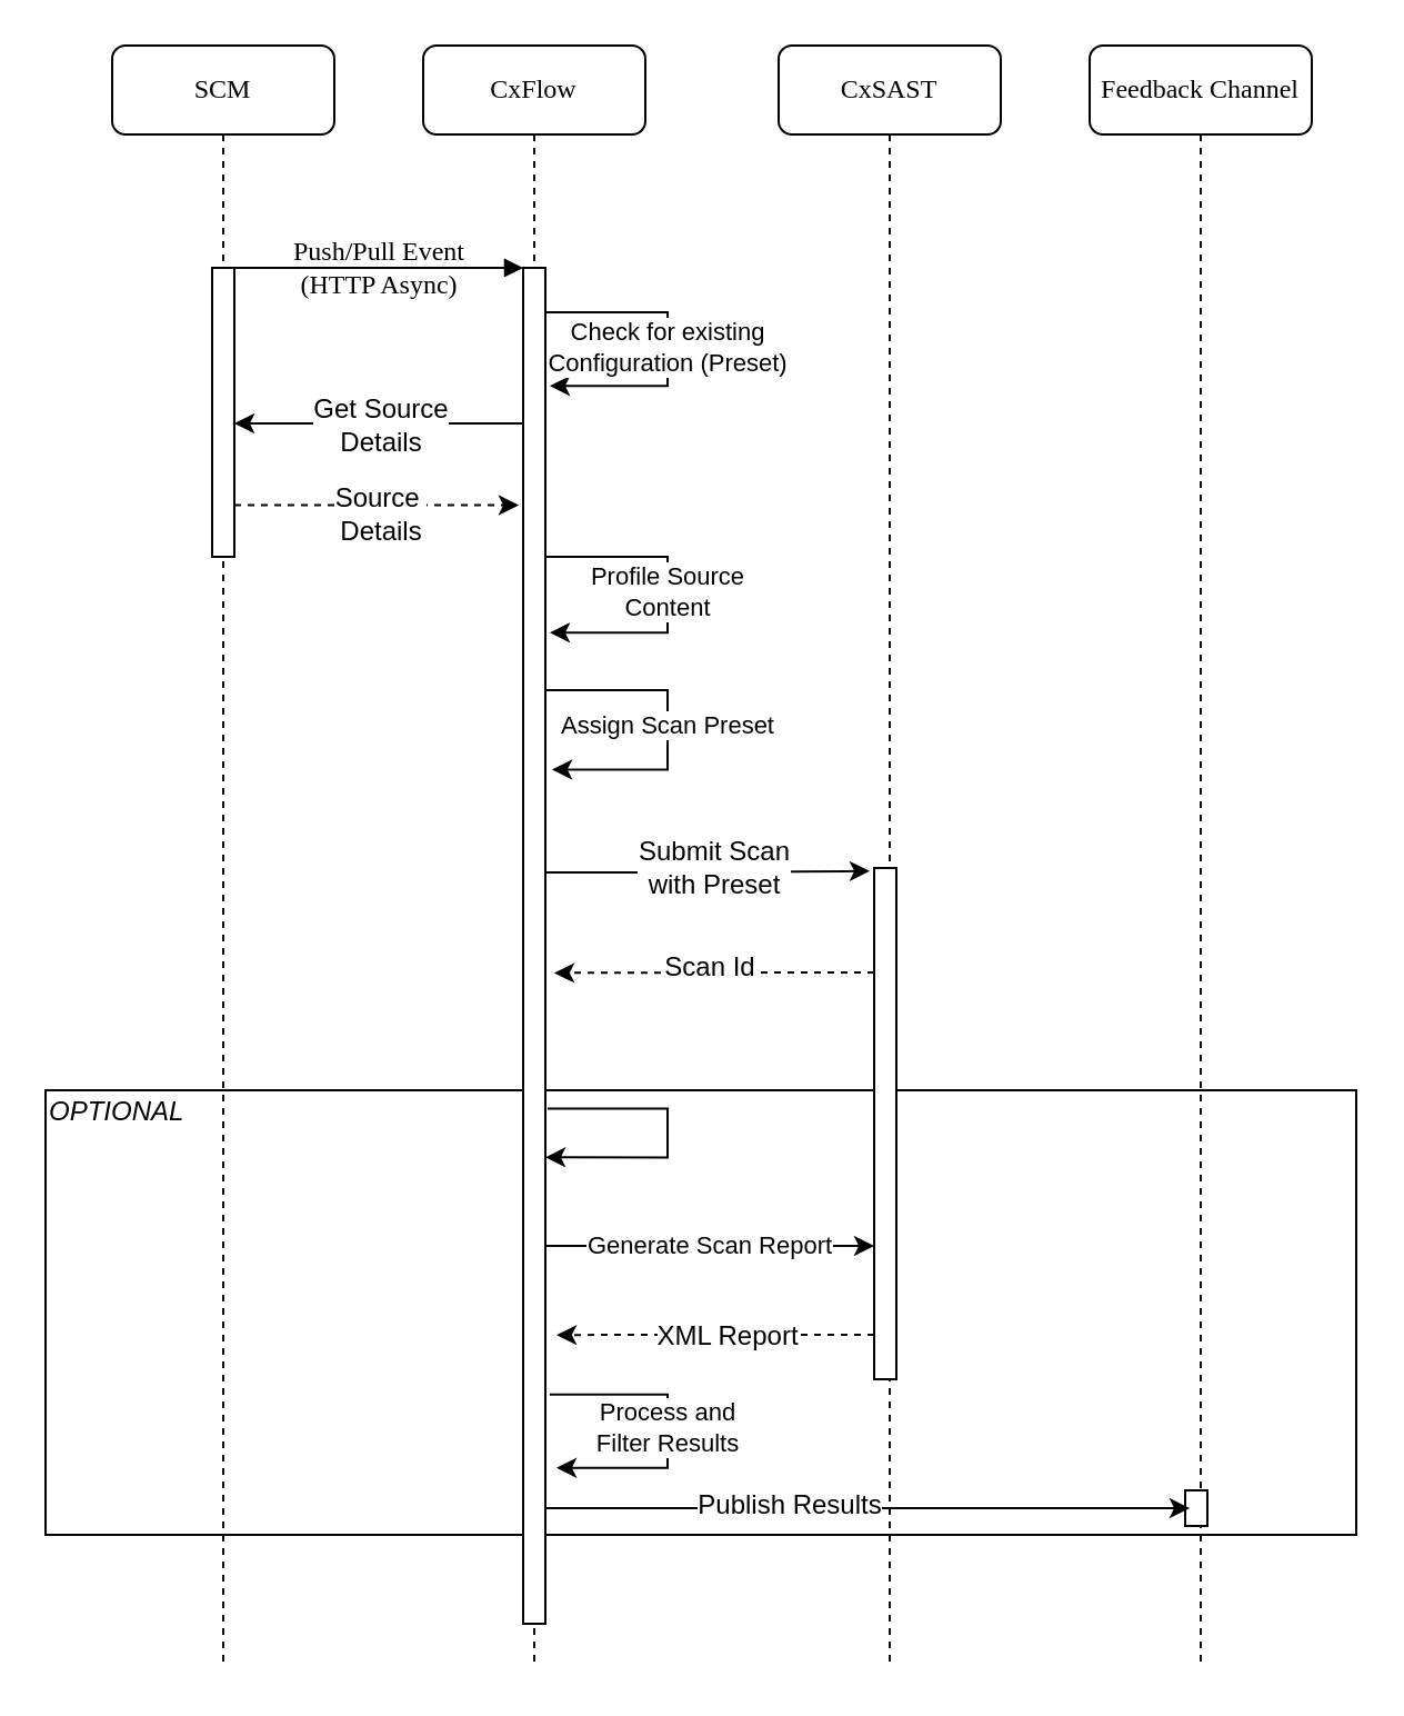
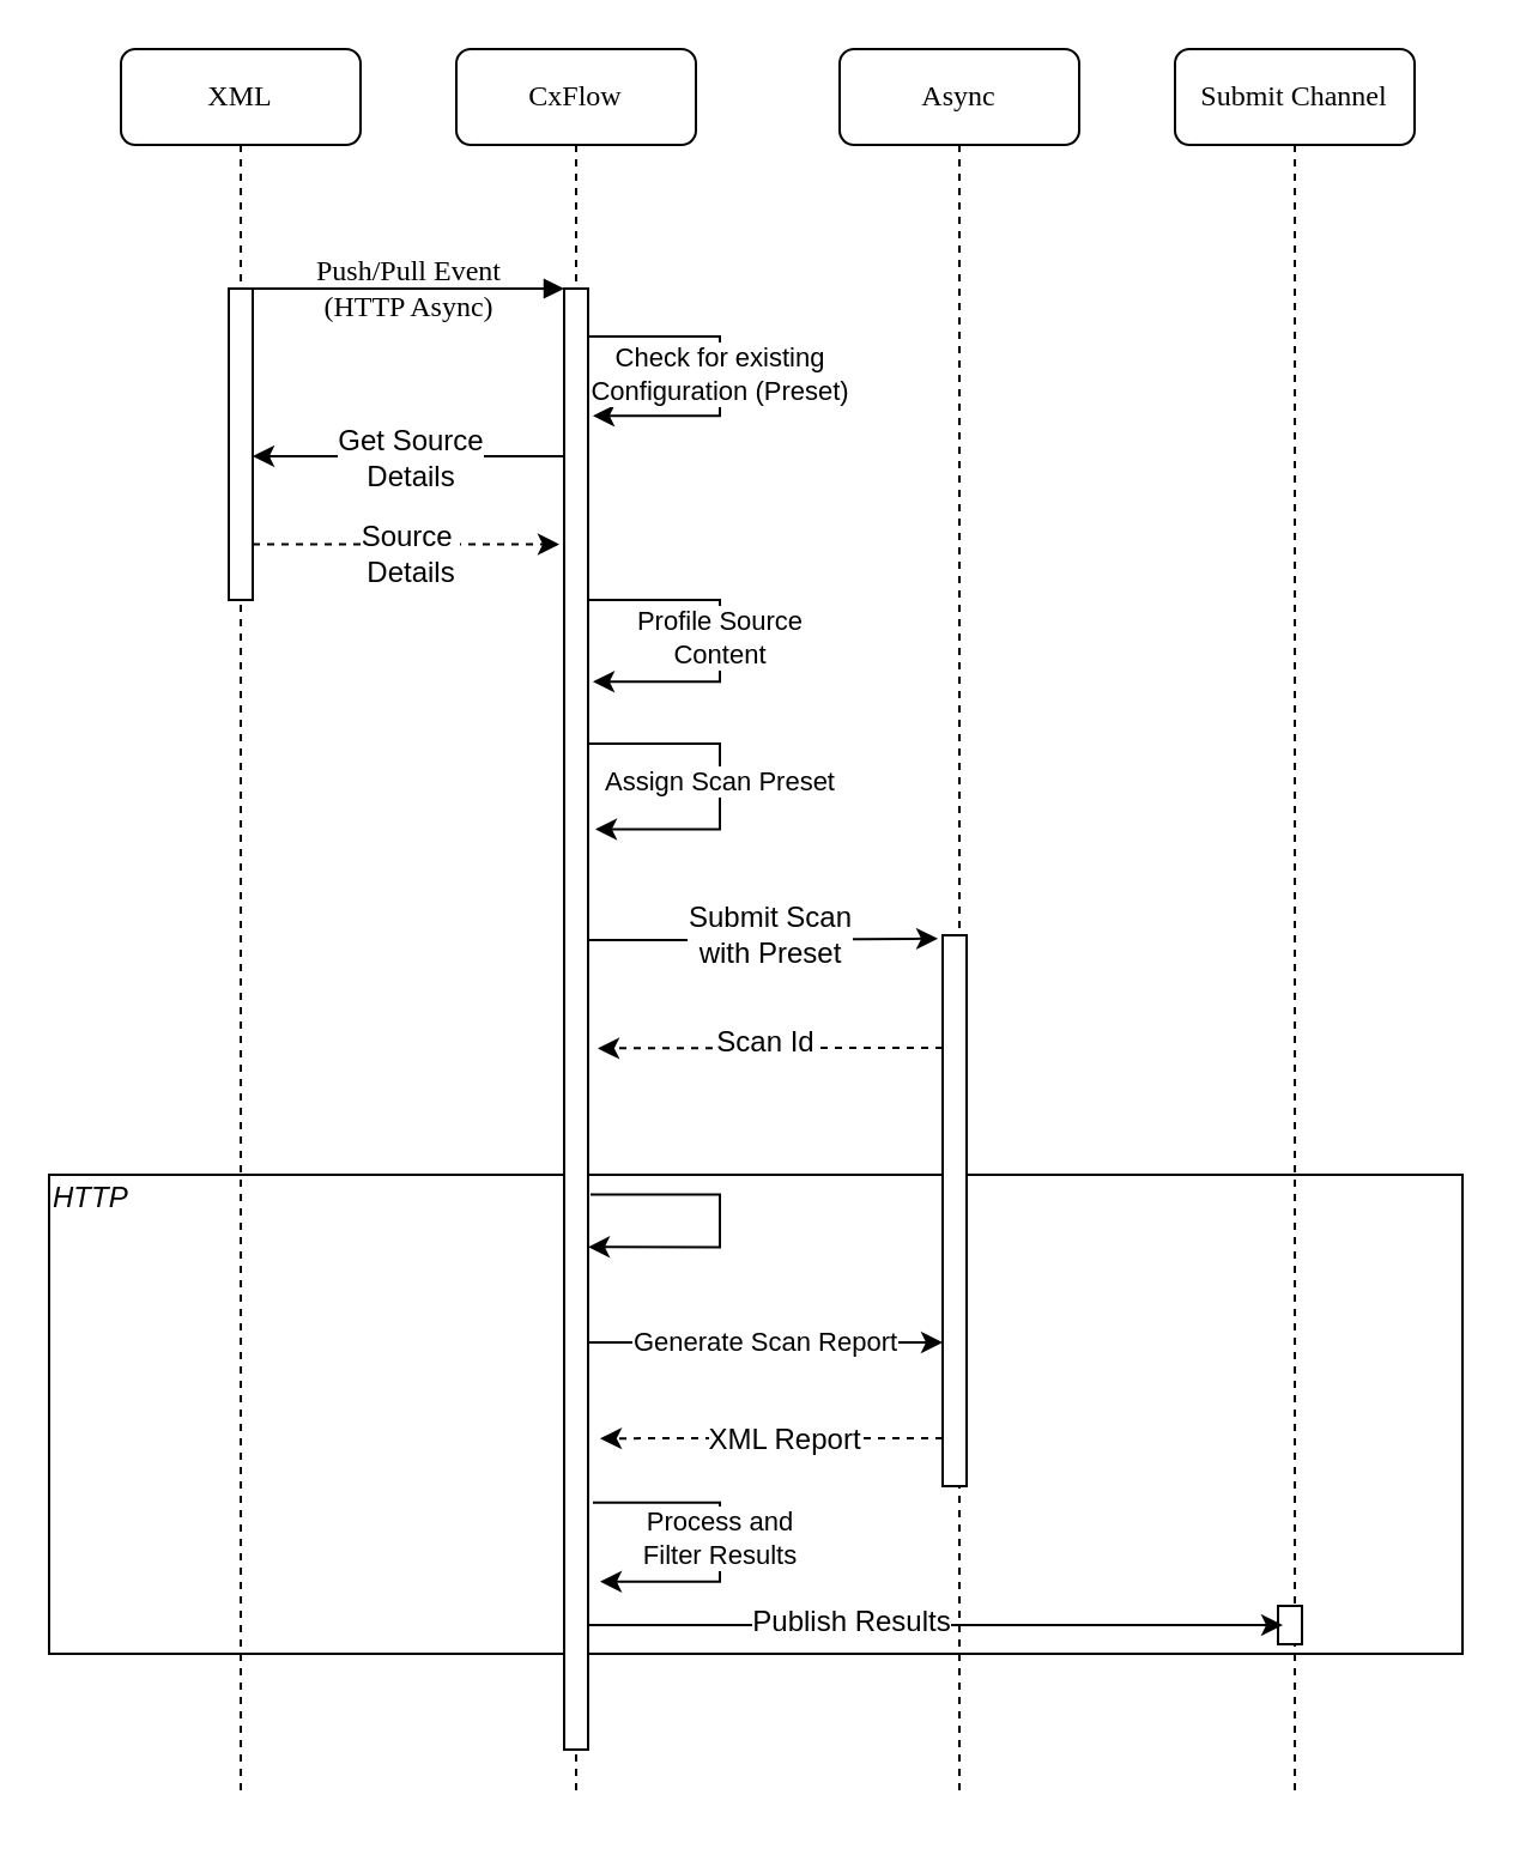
- <mxCell id="12" value="SCM" style="shape=umlLifeline;perimeter=lifelinePerimeter;whiteSpace=wrap;html=1;container=1;collapsible=0;recursiveResize=0;outlineConnect=0;rounded=1;shadow=0;comic=0;labelBackgroundColor=none;strokeColor=#000000;strokeWidth=1;fillColor=#FFFFFF;fontFamily=Verdana;fontSize=12;fontColor=#000000;align=center;" parent="1" vertex="1"><mxGeometry x="50" y="20" width="100" height="730" as="geometry" /></mxCell>
+ <mxCell id="12" value="XML" style="shape=umlLifeline;perimeter=lifelinePerimeter;whiteSpace=wrap;html=1;container=1;collapsible=0;recursiveResize=0;outlineConnect=0;rounded=1;shadow=0;comic=0;labelBackgroundColor=none;strokeColor=#000000;strokeWidth=1;fillColor=#FFFFFF;fontFamily=Verdana;fontSize=12;fontColor=#000000;align=center;" parent="1" vertex="1"><mxGeometry x="50" y="20" width="100" height="730" as="geometry" /></mxCell>
- <mxCell id="3" value="CxSAST" style="shape=umlLifeline;perimeter=lifelinePerimeter;whiteSpace=wrap;html=1;container=1;collapsible=0;recursiveResize=0;outlineConnect=0;rounded=1;shadow=0;comic=0;labelBackgroundColor=none;strokeColor=#000000;strokeWidth=1;fillColor=#FFFFFF;fontFamily=Verdana;fontSize=12;fontColor=#000000;align=center;" parent="1" vertex="1"><mxGeometry x="350" y="20" width="100" height="730" as="geometry" /></mxCell>
+ <mxCell id="3" value="Async" style="shape=umlLifeline;perimeter=lifelinePerimeter;whiteSpace=wrap;html=1;container=1;collapsible=0;recursiveResize=0;outlineConnect=0;rounded=1;shadow=0;comic=0;labelBackgroundColor=none;strokeColor=#000000;strokeWidth=1;fillColor=#FFFFFF;fontFamily=Verdana;fontSize=12;fontColor=#000000;align=center;" parent="1" vertex="1"><mxGeometry x="350" y="20" width="100" height="730" as="geometry" /></mxCell>
- <mxCell id="27" value="Feedback Channel" style="shape=umlLifeline;perimeter=lifelinePerimeter;whiteSpace=wrap;html=1;container=1;collapsible=0;recursiveResize=0;outlineConnect=0;rounded=1;shadow=0;comic=0;labelBackgroundColor=none;strokeColor=#000000;strokeWidth=1;fillColor=#FFFFFF;fontFamily=Verdana;fontSize=12;fontColor=#000000;align=center;" parent="1" vertex="1"><mxGeometry x="490" y="20" width="100" height="730" as="geometry" /></mxCell>
+ <mxCell id="27" value="Submit Channel" style="shape=umlLifeline;perimeter=lifelinePerimeter;whiteSpace=wrap;html=1;container=1;collapsible=0;recursiveResize=0;outlineConnect=0;rounded=1;shadow=0;comic=0;labelBackgroundColor=none;strokeColor=#000000;strokeWidth=1;fillColor=#FFFFFF;fontFamily=Verdana;fontSize=12;fontColor=#000000;align=center;" parent="1" vertex="1"><mxGeometry x="490" y="20" width="100" height="730" as="geometry" /></mxCell>
- <mxCell id="23" value="OPTIONAL" style="text;html=1;resizable=0;points=[];autosize=1;align=left;verticalAlign=top;spacingTop=-4;fontStyle=2" parent="1" vertex="1"><mxGeometry x="20" y="490" width="80" height="20" as="geometry" /></mxCell>
+ <mxCell id="23" value="HTTP" style="text;html=1;resizable=0;points=[];autosize=1;align=left;verticalAlign=top;spacingTop=-4;fontStyle=2" parent="1" vertex="1"><mxGeometry x="20" y="490" width="80" height="20" as="geometry" /></mxCell>
